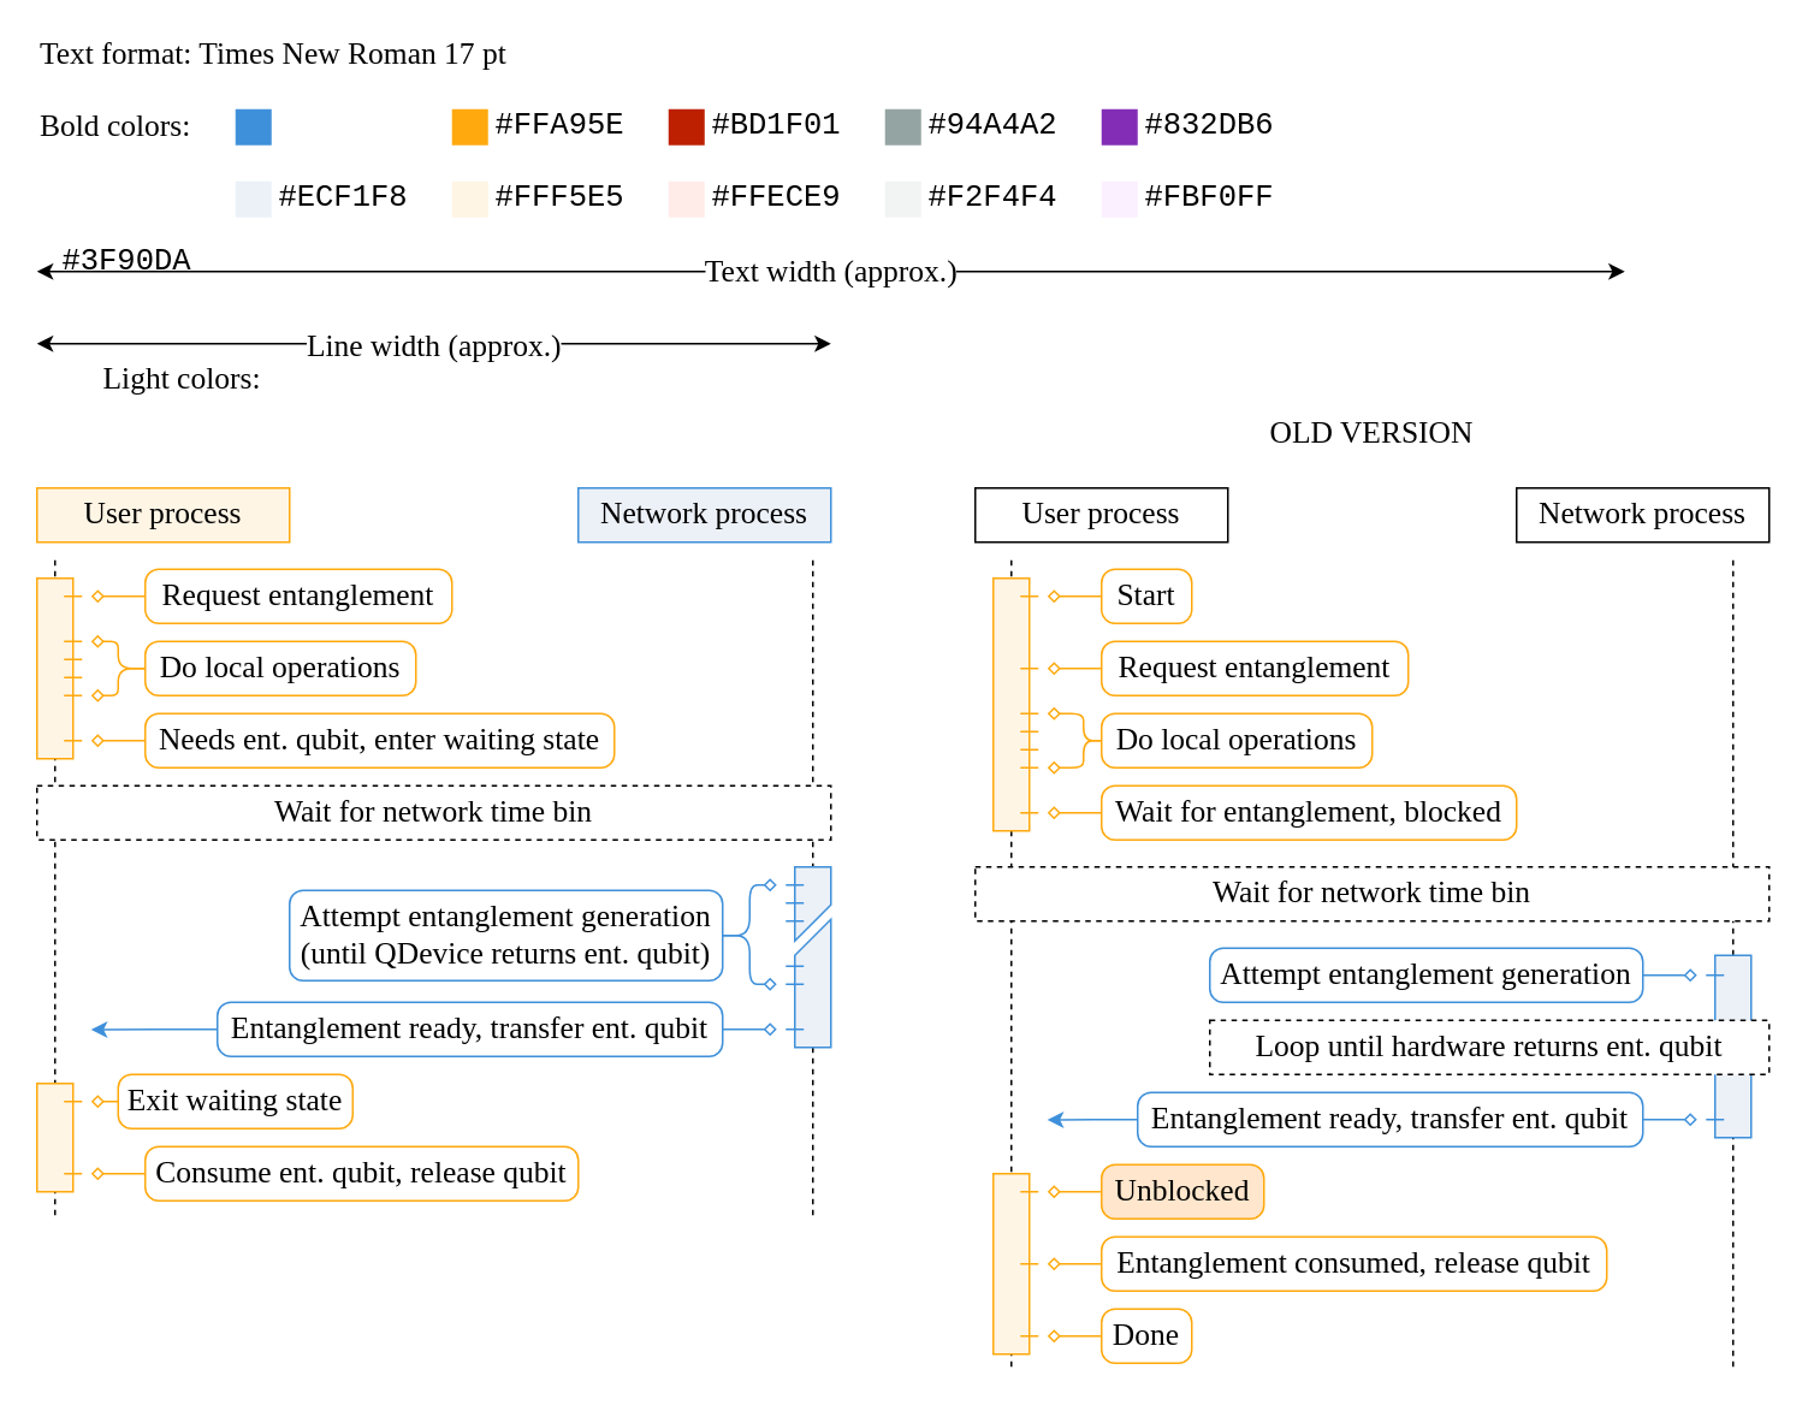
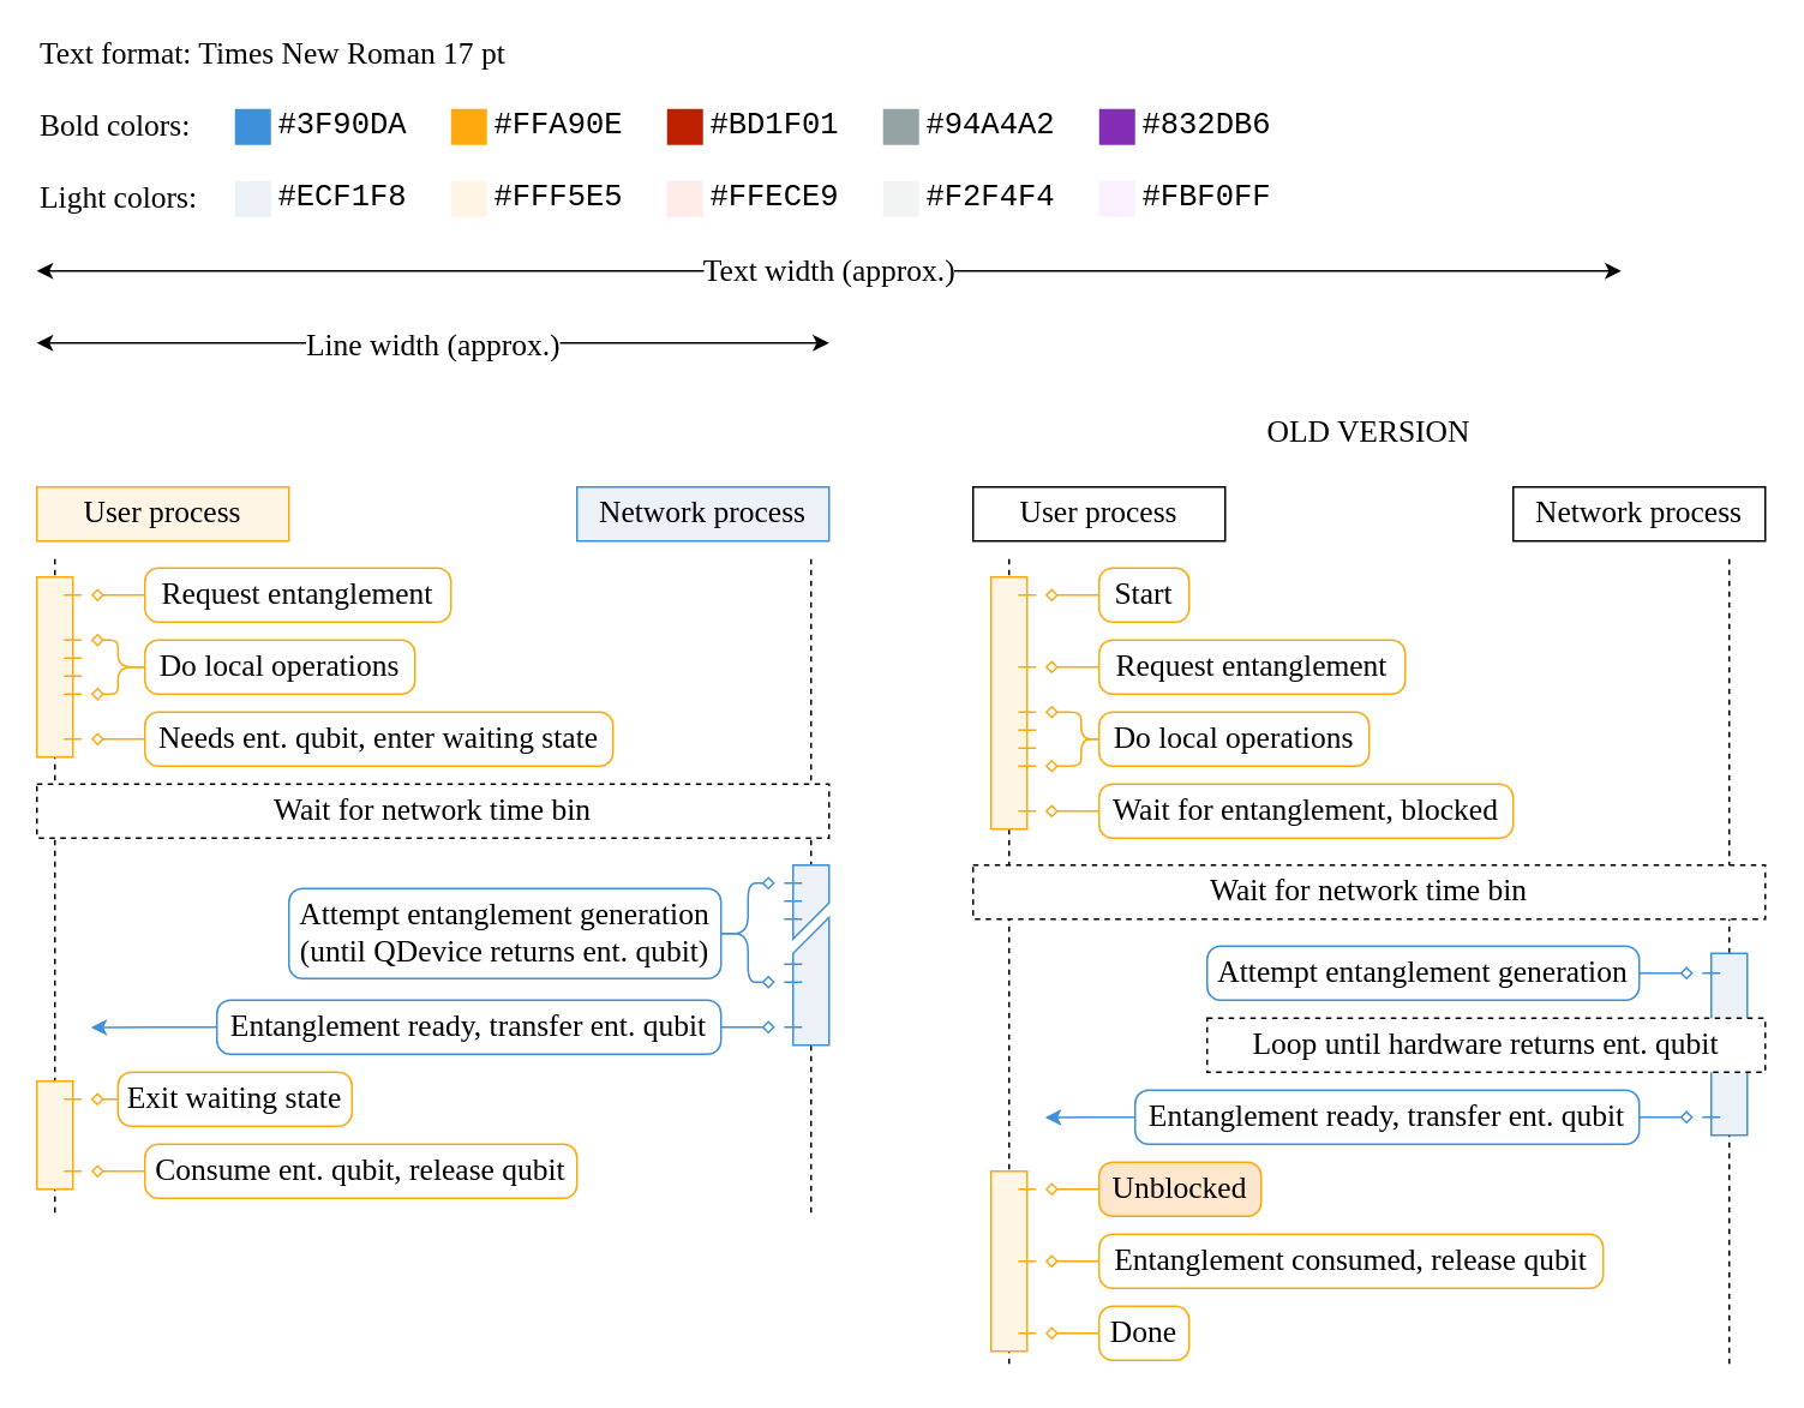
- <mxCell id="14" value="&lt;span style=&quot;text-align: left&quot;&gt;#FFA95E&lt;/span&gt;" style="text;html=1;strokeColor=none;fillColor=none;align=center;verticalAlign=middle;whiteSpace=wrap;rounded=0;fontFamily=Courier New;fontSize=17;" parent="1" vertex="1"><mxGeometry x="270" y="60" width="80" height="20" as="geometry" /></mxCell>
+ <mxCell id="14" value="&lt;span style=&quot;text-align: left&quot;&gt;#FFA90E&lt;/span&gt;" style="text;html=1;strokeColor=none;fillColor=none;align=center;verticalAlign=middle;whiteSpace=wrap;rounded=0;fontFamily=Courier New;fontSize=17;" parent="1" vertex="1"><mxGeometry x="270" y="60" width="80" height="20" as="geometry" /></mxCell>
- <mxCell id="15" value="&lt;span style=&quot;text-align: left&quot;&gt;#3F90DA&lt;/span&gt;" style="text;html=1;strokeColor=none;fillColor=none;align=center;verticalAlign=middle;whiteSpace=wrap;rounded=0;fontFamily=Courier New;fontSize=17;" parent="1" vertex="1"><mxGeometry x="30" y="135" width="80" height="20" as="geometry" /></mxCell>
+ <mxCell id="15" value="&lt;span style=&quot;text-align: left&quot;&gt;#3F90DA&lt;/span&gt;" style="text;html=1;strokeColor=none;fillColor=none;align=center;verticalAlign=middle;whiteSpace=wrap;rounded=0;fontFamily=Courier New;fontSize=17;" parent="1" vertex="1"><mxGeometry x="150" y="60" width="80" height="20" as="geometry" /></mxCell>
- <mxCell id="16" value="Light colors:" style="text;html=1;strokeColor=none;fillColor=none;align=left;verticalAlign=middle;whiteSpace=wrap;rounded=0;fontFamily=Times New Roman;fontSize=17;" parent="1" vertex="1"><mxGeometry x="55" y="200" width="100" height="20" as="geometry" /></mxCell>
+ <mxCell id="16" value="Light colors:" style="text;html=1;strokeColor=none;fillColor=none;align=left;verticalAlign=middle;whiteSpace=wrap;rounded=0;fontFamily=Times New Roman;fontSize=17;" parent="1" vertex="1"><mxGeometry x="20" y="100" width="100" height="20" as="geometry" /></mxCell>
